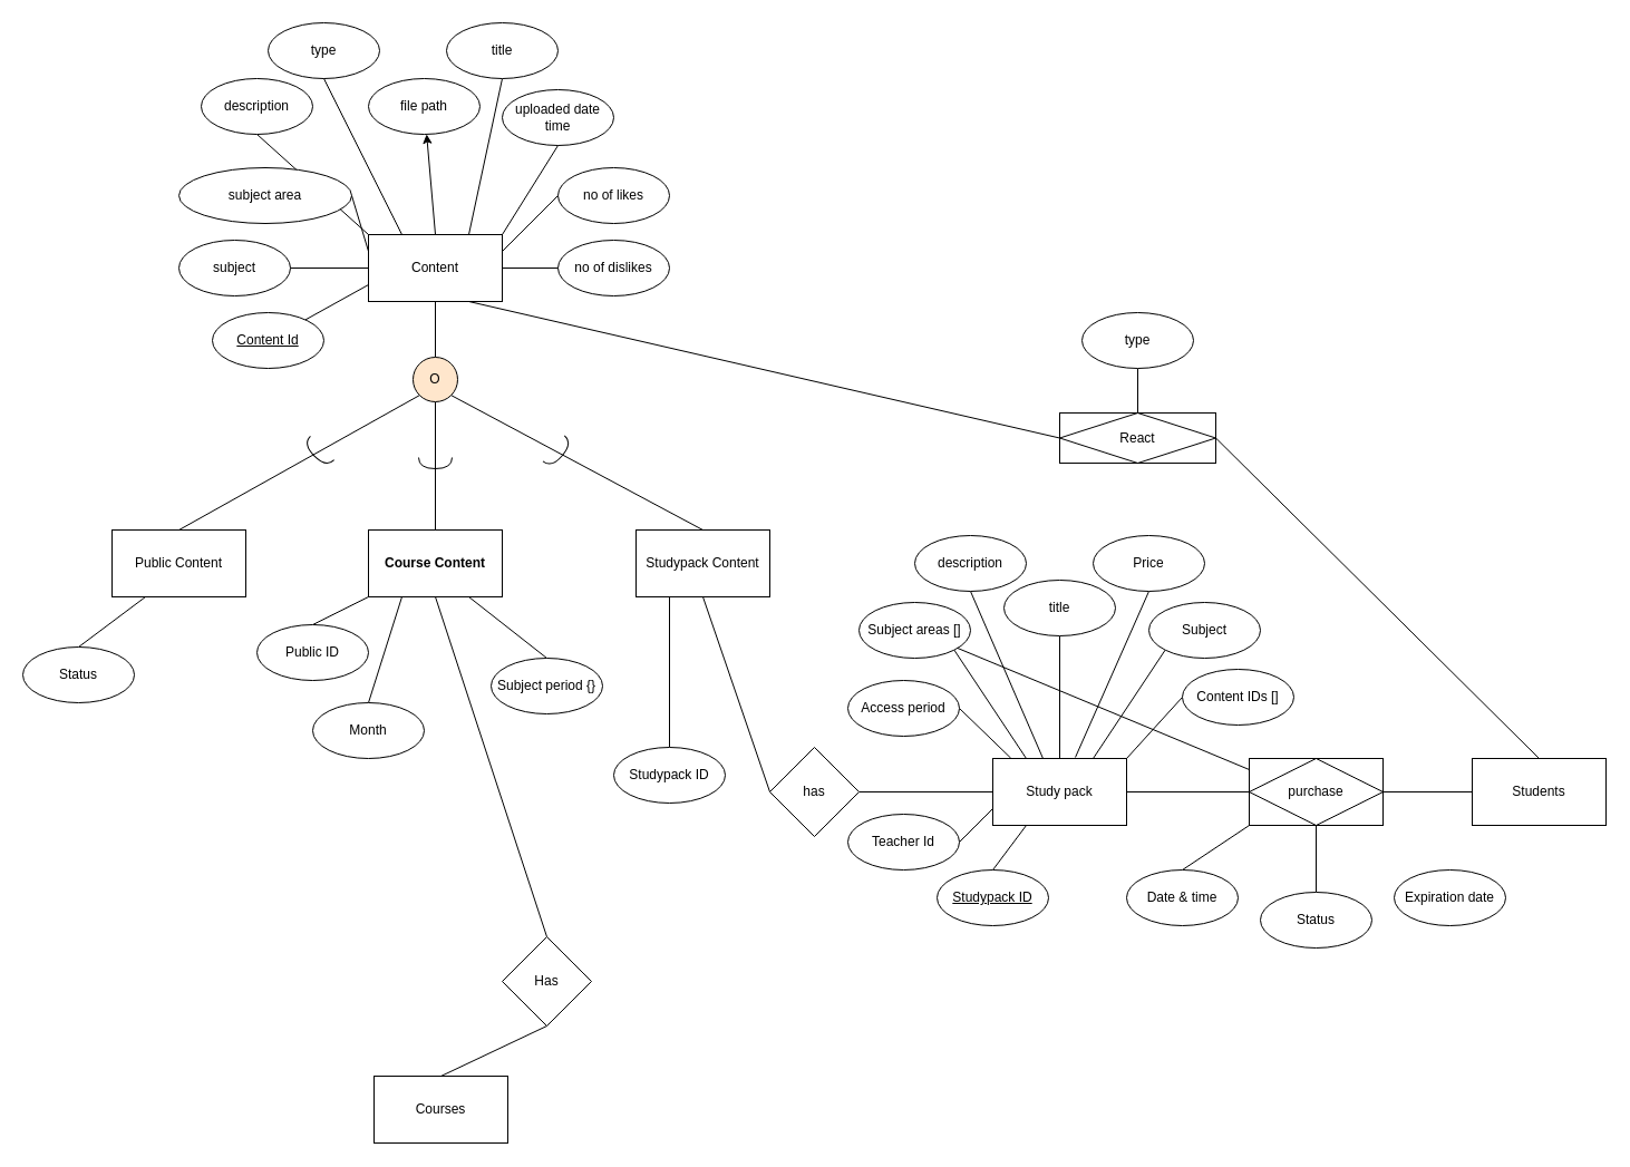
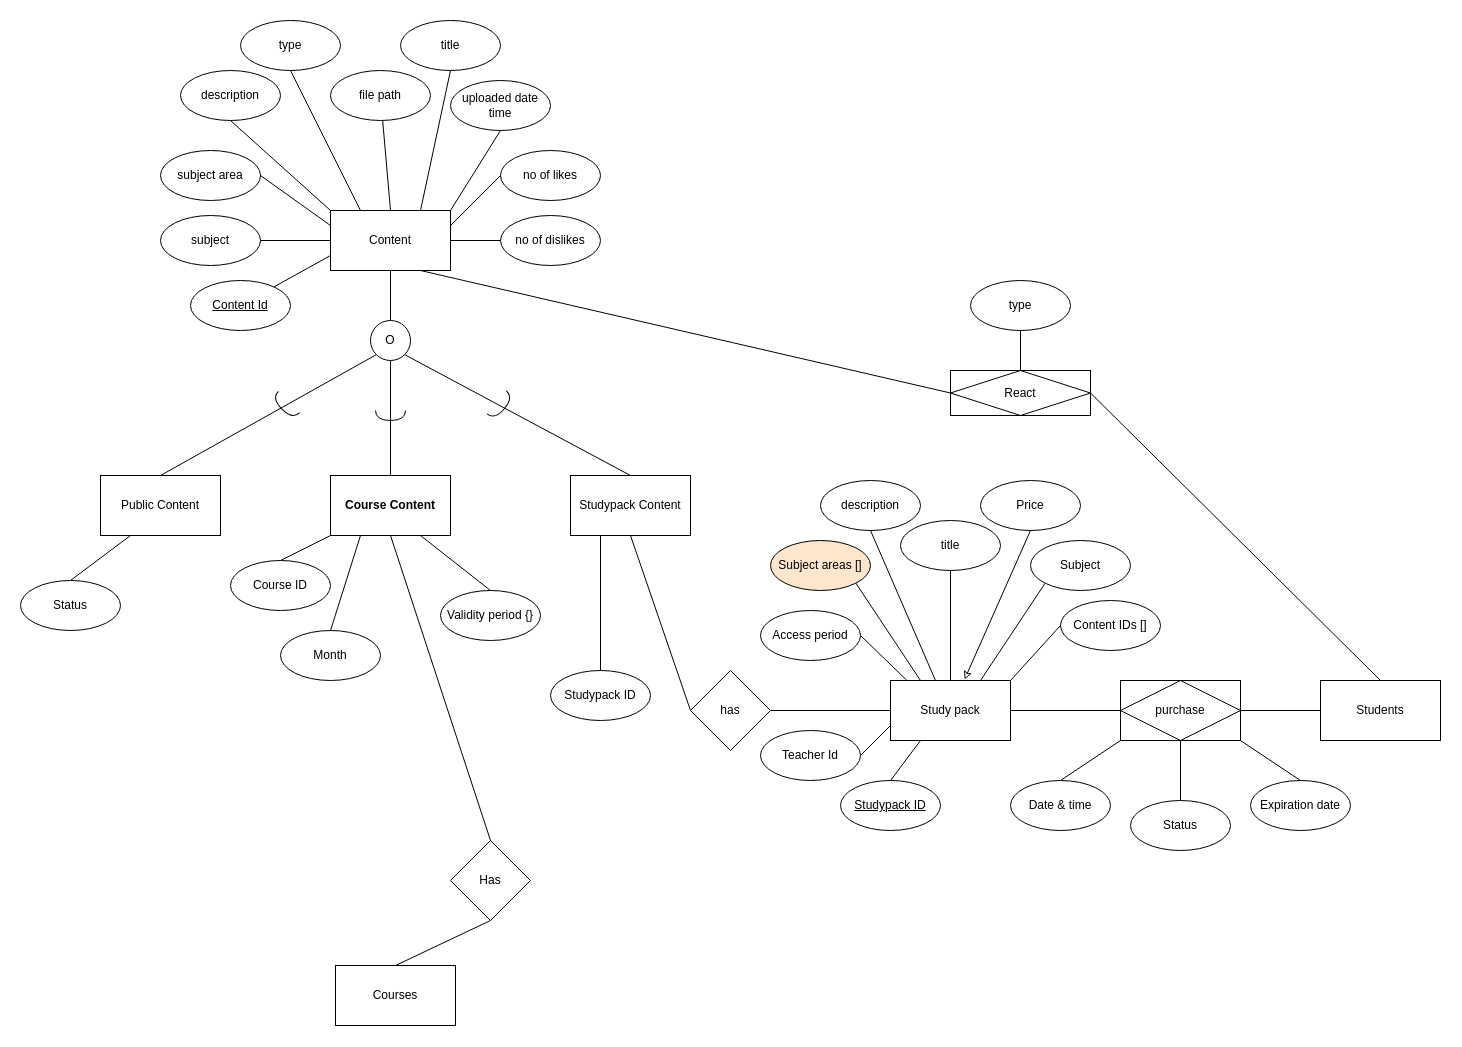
- <mxCell id="16" value="" style="endArrow=classic;html=1;exitX=0.5;exitY=0;exitDx=0;exitDy=0;" parent="1" source="4" target="13" edge="1"><mxGeometry width="50" height="50" relative="1" as="geometry"><mxPoint x="400" y="220" as="sourcePoint" /><mxPoint x="430" y="80" as="targetPoint" /></mxGeometry></mxCell>
+ <mxCell id="16" value="" style="endArrow=none;html=1;exitX=0.5;exitY=0;exitDx=0;exitDy=0;" parent="1" source="4" target="13" edge="1"><mxGeometry width="50" height="50" relative="1" as="geometry"><mxPoint x="400" y="220" as="sourcePoint" /><mxPoint x="430" y="80" as="targetPoint" /></mxGeometry></mxCell>
- <mxCell id="9" value="subject area" style="ellipse;whiteSpace=wrap;html=1;" parent="1" vertex="1"><mxGeometry x="160" y="150" width="155" height="50" as="geometry" /></mxCell>
+ <mxCell id="9" value="subject area" style="ellipse;whiteSpace=wrap;html=1;" parent="1" vertex="1"><mxGeometry x="160" y="150" width="100" height="50" as="geometry" /></mxCell>
- <mxCell id="56" value="O" style="ellipse;whiteSpace=wrap;html=1;aspect=fixed;fillColor=#ffe6cc;" parent="1" vertex="1"><mxGeometry x="370" y="320" width="40" height="40" as="geometry" /></mxCell>
+ <mxCell id="56" value="O" style="ellipse;whiteSpace=wrap;html=1;aspect=fixed;" parent="1" vertex="1"><mxGeometry x="370" y="320" width="40" height="40" as="geometry" /></mxCell>
- <mxCell id="31" value="Subject areas []" style="ellipse;whiteSpace=wrap;html=1;" parent="1" vertex="1"><mxGeometry x="770" y="540" width="100" height="50" as="geometry" /></mxCell>
+ <mxCell id="31" value="Subject areas []" style="ellipse;whiteSpace=wrap;html=1;fillColor=#ffe6cc;" parent="1" vertex="1"><mxGeometry x="770" y="540" width="100" height="50" as="geometry" /></mxCell>
- <mxCell id="66" value="Public ID" style="ellipse;whiteSpace=wrap;html=1;" parent="1" vertex="1"><mxGeometry x="230" y="560" width="100" height="50" as="geometry" /></mxCell>
+ <mxCell id="66" value="Course ID" style="ellipse;whiteSpace=wrap;html=1;" parent="1" vertex="1"><mxGeometry x="230" y="560" width="100" height="50" as="geometry" /></mxCell>
- <mxCell id="64" value="Subject period {}" style="ellipse;whiteSpace=wrap;html=1;" parent="1" vertex="1"><mxGeometry x="440" y="590" width="100" height="50" as="geometry" /></mxCell>
+ <mxCell id="64" value="Validity period {}" style="ellipse;whiteSpace=wrap;html=1;" parent="1" vertex="1"><mxGeometry x="440" y="590" width="100" height="50" as="geometry" /></mxCell>
- <mxCell id="43" style="edgeStyle=none;html=1;exitX=1;exitY=1;exitDx=0;exitDy=0;endArrow=none;endFill=0;" parent="1" source="44" target="31" edge="1"><mxGeometry relative="1" as="geometry" /></mxCell>
+ <mxCell id="43" style="edgeStyle=none;html=1;exitX=1;exitY=1;exitDx=0;exitDy=0;entryX=0.5;entryY=0;entryDx=0;entryDy=0;endArrow=none;endFill=0;" parent="1" source="44" target="75" edge="1"><mxGeometry relative="1" as="geometry" /></mxCell>
- <mxCell id="34" style="edgeStyle=none;html=1;exitX=0.5;exitY=1;exitDx=0;exitDy=0;entryX=0.617;entryY=-0.017;entryDx=0;entryDy=0;entryPerimeter=0;endArrow=none;endFill=0;" parent="1" source="35" target="25" edge="1"><mxGeometry relative="1" as="geometry" /></mxCell>
+ <mxCell id="34" style="edgeStyle=none;html=1;exitX=0.5;exitY=1;exitDx=0;exitDy=0;entryX=0.617;entryY=-0.017;entryDx=0;entryDy=0;entryPerimeter=0;endArrow=classic;endFill=0;" parent="1" source="35" target="25" edge="1"><mxGeometry relative="1" as="geometry" /></mxCell>
